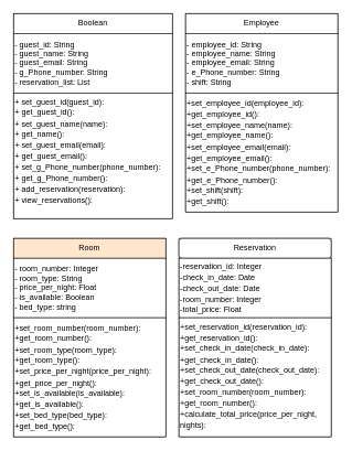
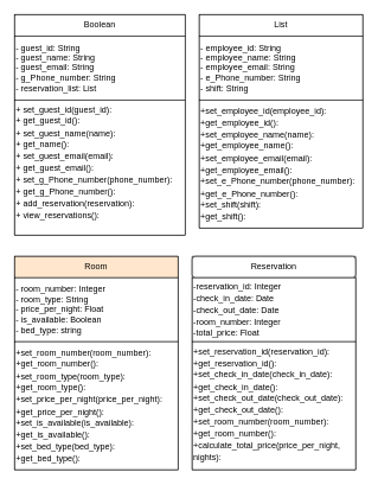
- <mxCell id="7" value="Employee" style="rounded=0;whiteSpace=wrap;html=1;" vertex="1" parent="6"><mxGeometry width="230" height="30" as="geometry" /></mxCell>
+ <mxCell id="7" value="List" style="rounded=0;whiteSpace=wrap;html=1;" vertex="1" parent="6"><mxGeometry width="230" height="30" as="geometry" /></mxCell>
